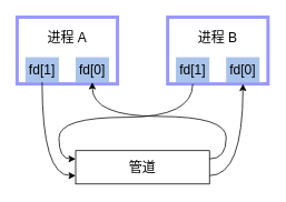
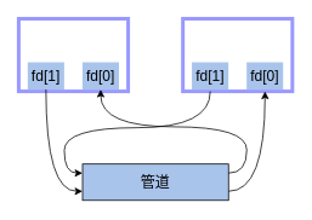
- <mxCell id="9" value="进程 A" style="text;html=1;strokeColor=none;fillColor=none;align=center;verticalAlign=middle;whiteSpace=wrap;rounded=0;fontSize=16;" vertex="1" parent="7"><mxGeometry x="29.88" y="10" width="60" height="30" as="geometry" /></mxCell>
- <mxCell id="4" value="进程 B" style="text;html=1;strokeColor=none;fillColor=none;align=center;verticalAlign=middle;whiteSpace=wrap;rounded=0;fontSize=16;" vertex="1" parent="2"><mxGeometry x="29.88" y="10" width="60" height="30" as="geometry" /></mxCell>
- <mxCell id="13" value="管道" style="rounded=0;whiteSpace=wrap;html=1;fontSize=16;" vertex="1" parent="1"><mxGeometry x="90" y="180" width="160" height="40" as="geometry" /></mxCell>
+ <mxCell id="13" value="管道" style="rounded=0;whiteSpace=wrap;html=1;fontSize=16;fillColor=#a9c4eb;" vertex="1" parent="1"><mxGeometry x="90" y="180" width="160" height="40" as="geometry" /></mxCell>
